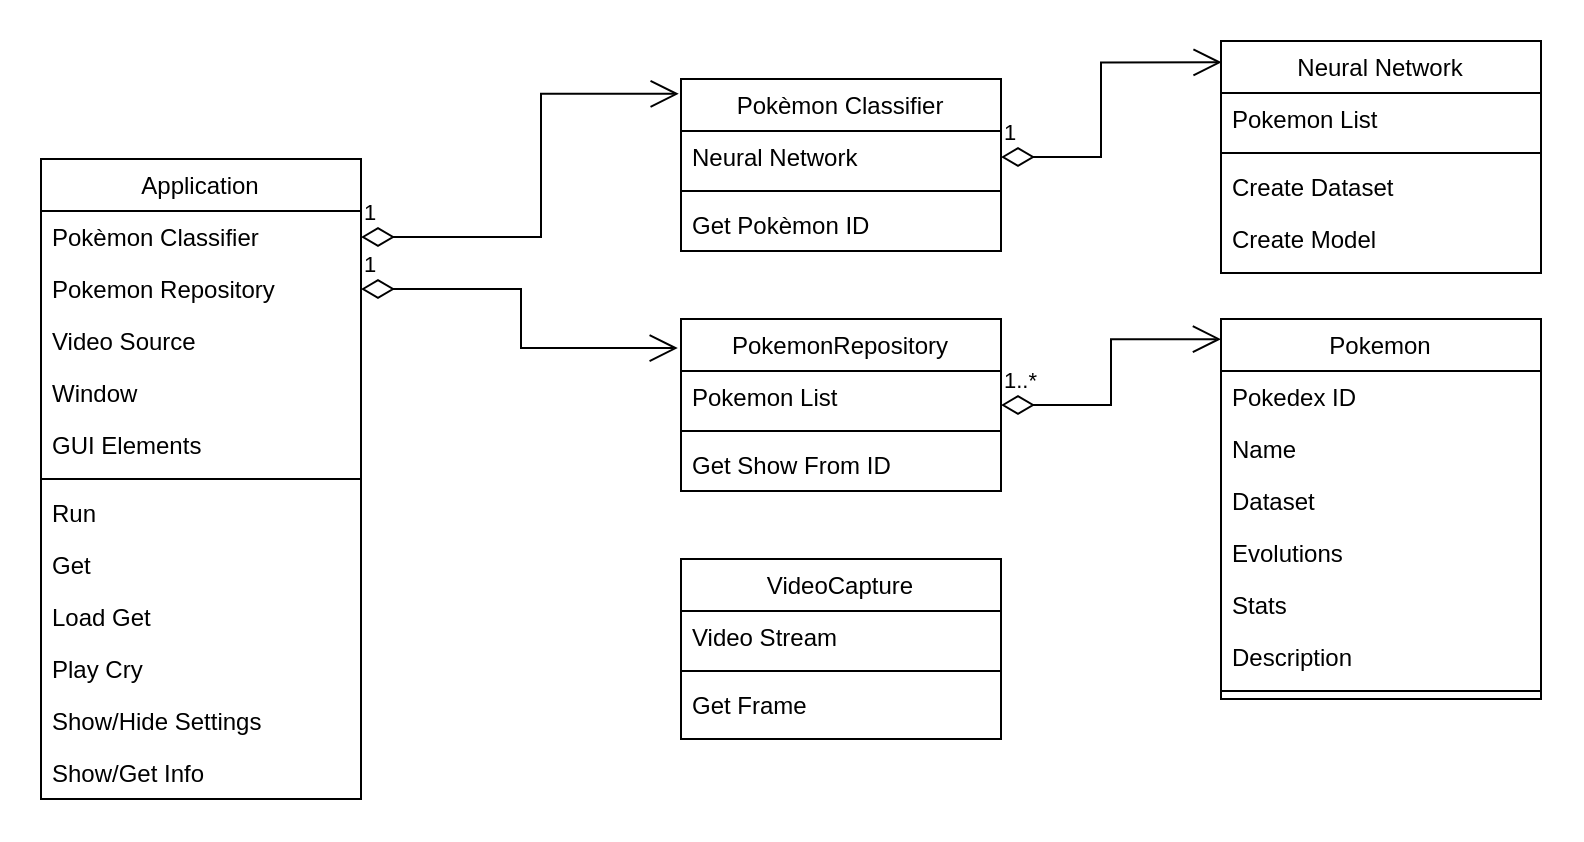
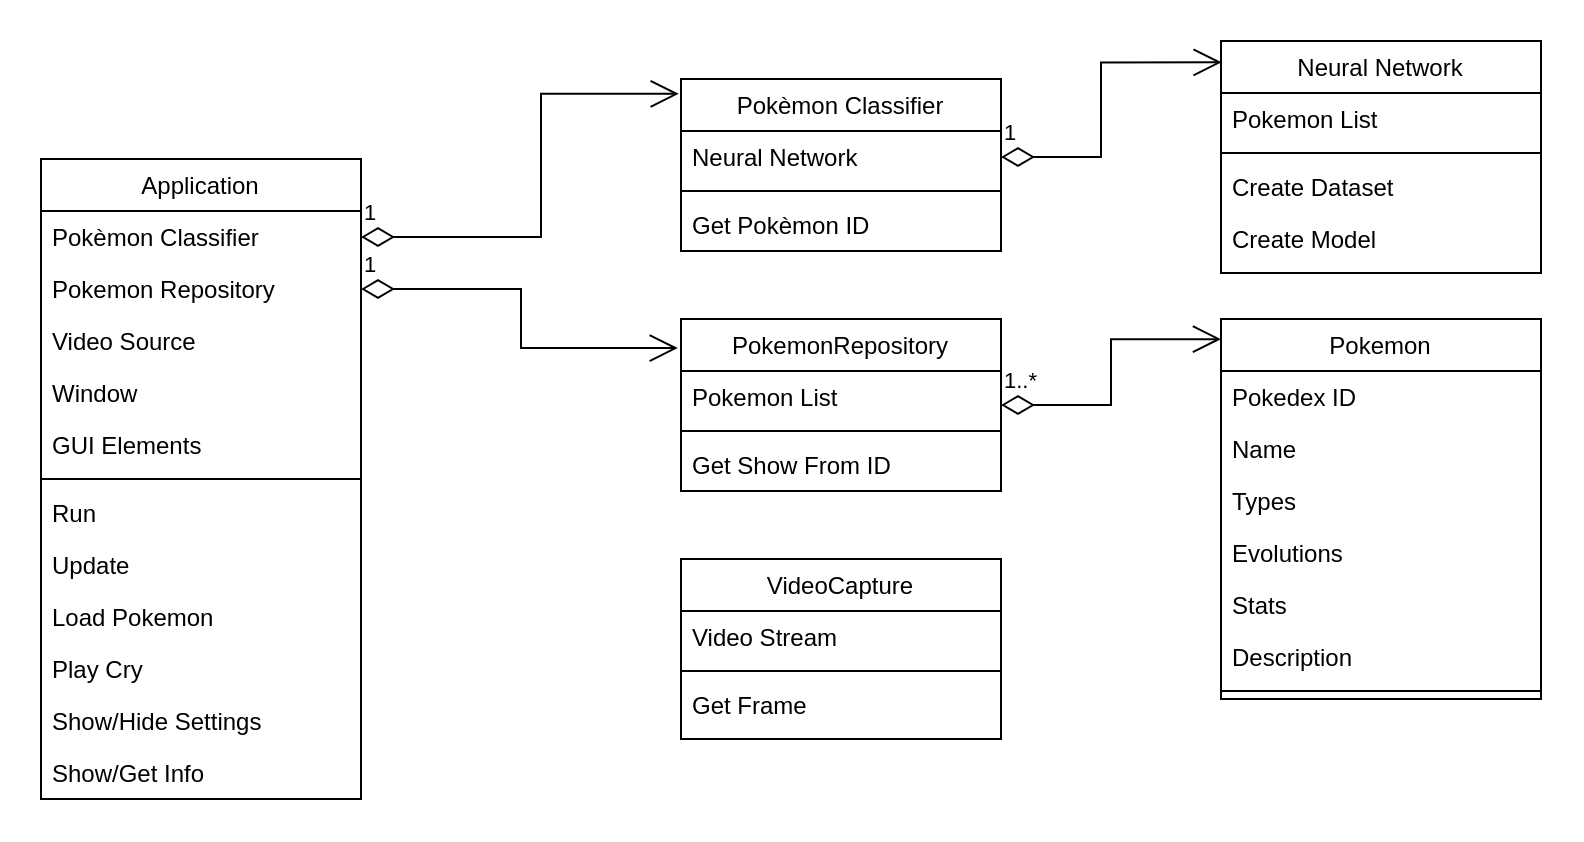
- <mxCell id="9" value="Dataset" style="text;align=left;verticalAlign=top;spacingLeft=4;spacingRight=4;overflow=hidden;rotatable=0;points=[[0,0.5],[1,0.5]];portConstraint=eastwest;rounded=0;shadow=0;html=0;" parent="6" vertex="1"><mxGeometry y="78" width="160" height="26" as="geometry" /></mxCell>
+ <mxCell id="9" value="Types" style="text;align=left;verticalAlign=top;spacingLeft=4;spacingRight=4;overflow=hidden;rotatable=0;points=[[0,0.5],[1,0.5]];portConstraint=eastwest;rounded=0;shadow=0;html=0;" parent="6" vertex="1"><mxGeometry y="78" width="160" height="26" as="geometry" /></mxCell>
- <mxCell id="27" value="Get" style="text;align=left;verticalAlign=top;spacingLeft=4;spacingRight=4;overflow=hidden;rotatable=0;points=[[0,0.5],[1,0.5]];portConstraint=eastwest;" parent="19" vertex="1"><mxGeometry y="190" width="160" height="26" as="geometry" /></mxCell>
+ <mxCell id="27" value="Update" style="text;align=left;verticalAlign=top;spacingLeft=4;spacingRight=4;overflow=hidden;rotatable=0;points=[[0,0.5],[1,0.5]];portConstraint=eastwest;" parent="19" vertex="1"><mxGeometry y="190" width="160" height="26" as="geometry" /></mxCell>
- <mxCell id="28" value="Load Get" style="text;align=left;verticalAlign=top;spacingLeft=4;spacingRight=4;overflow=hidden;rotatable=0;points=[[0,0.5],[1,0.5]];portConstraint=eastwest;" parent="19" vertex="1"><mxGeometry y="216" width="160" height="26" as="geometry" /></mxCell>
+ <mxCell id="28" value="Load Pokemon" style="text;align=left;verticalAlign=top;spacingLeft=4;spacingRight=4;overflow=hidden;rotatable=0;points=[[0,0.5],[1,0.5]];portConstraint=eastwest;" parent="19" vertex="1"><mxGeometry y="216" width="160" height="26" as="geometry" /></mxCell>
